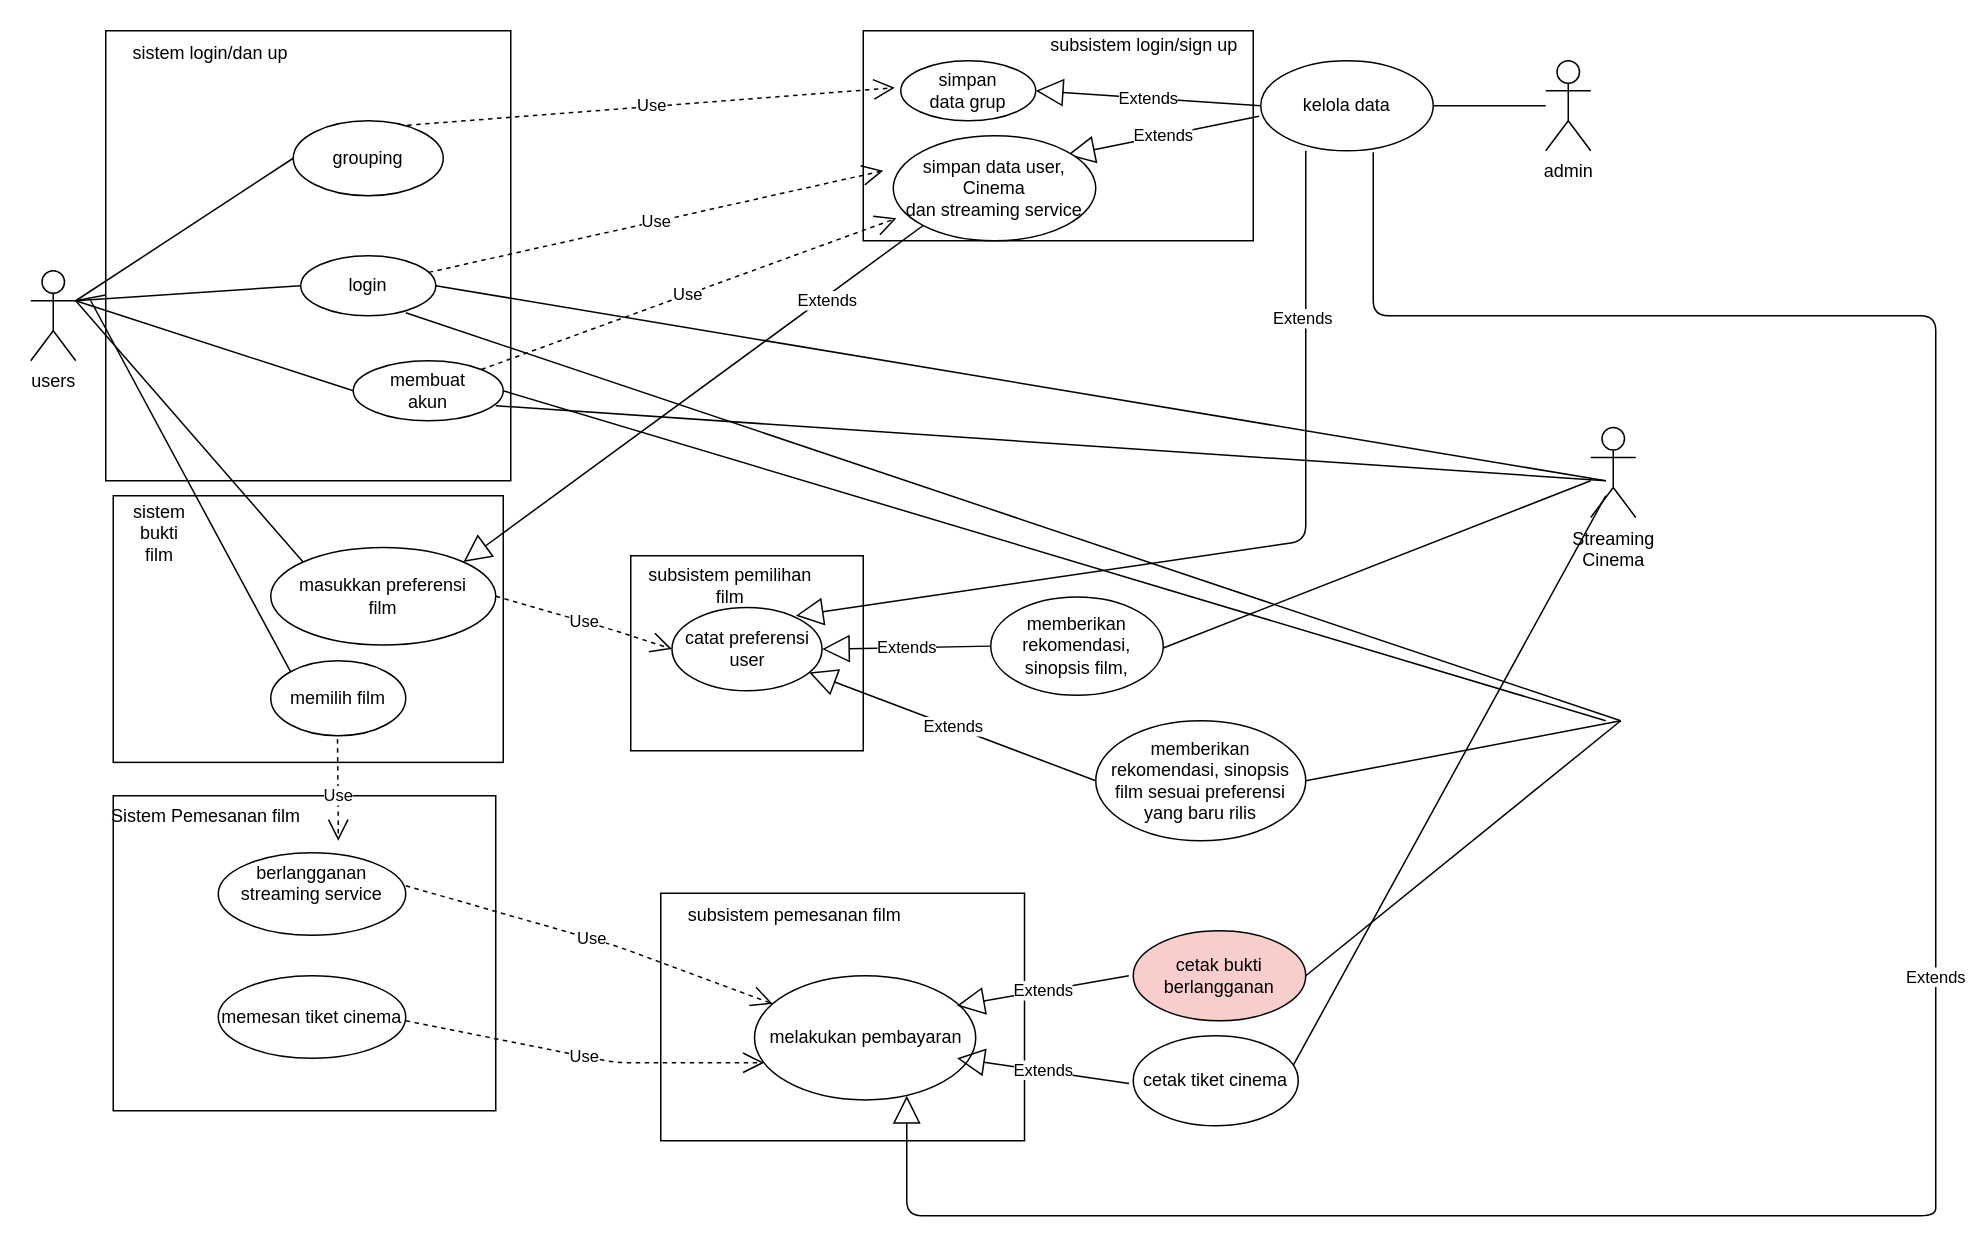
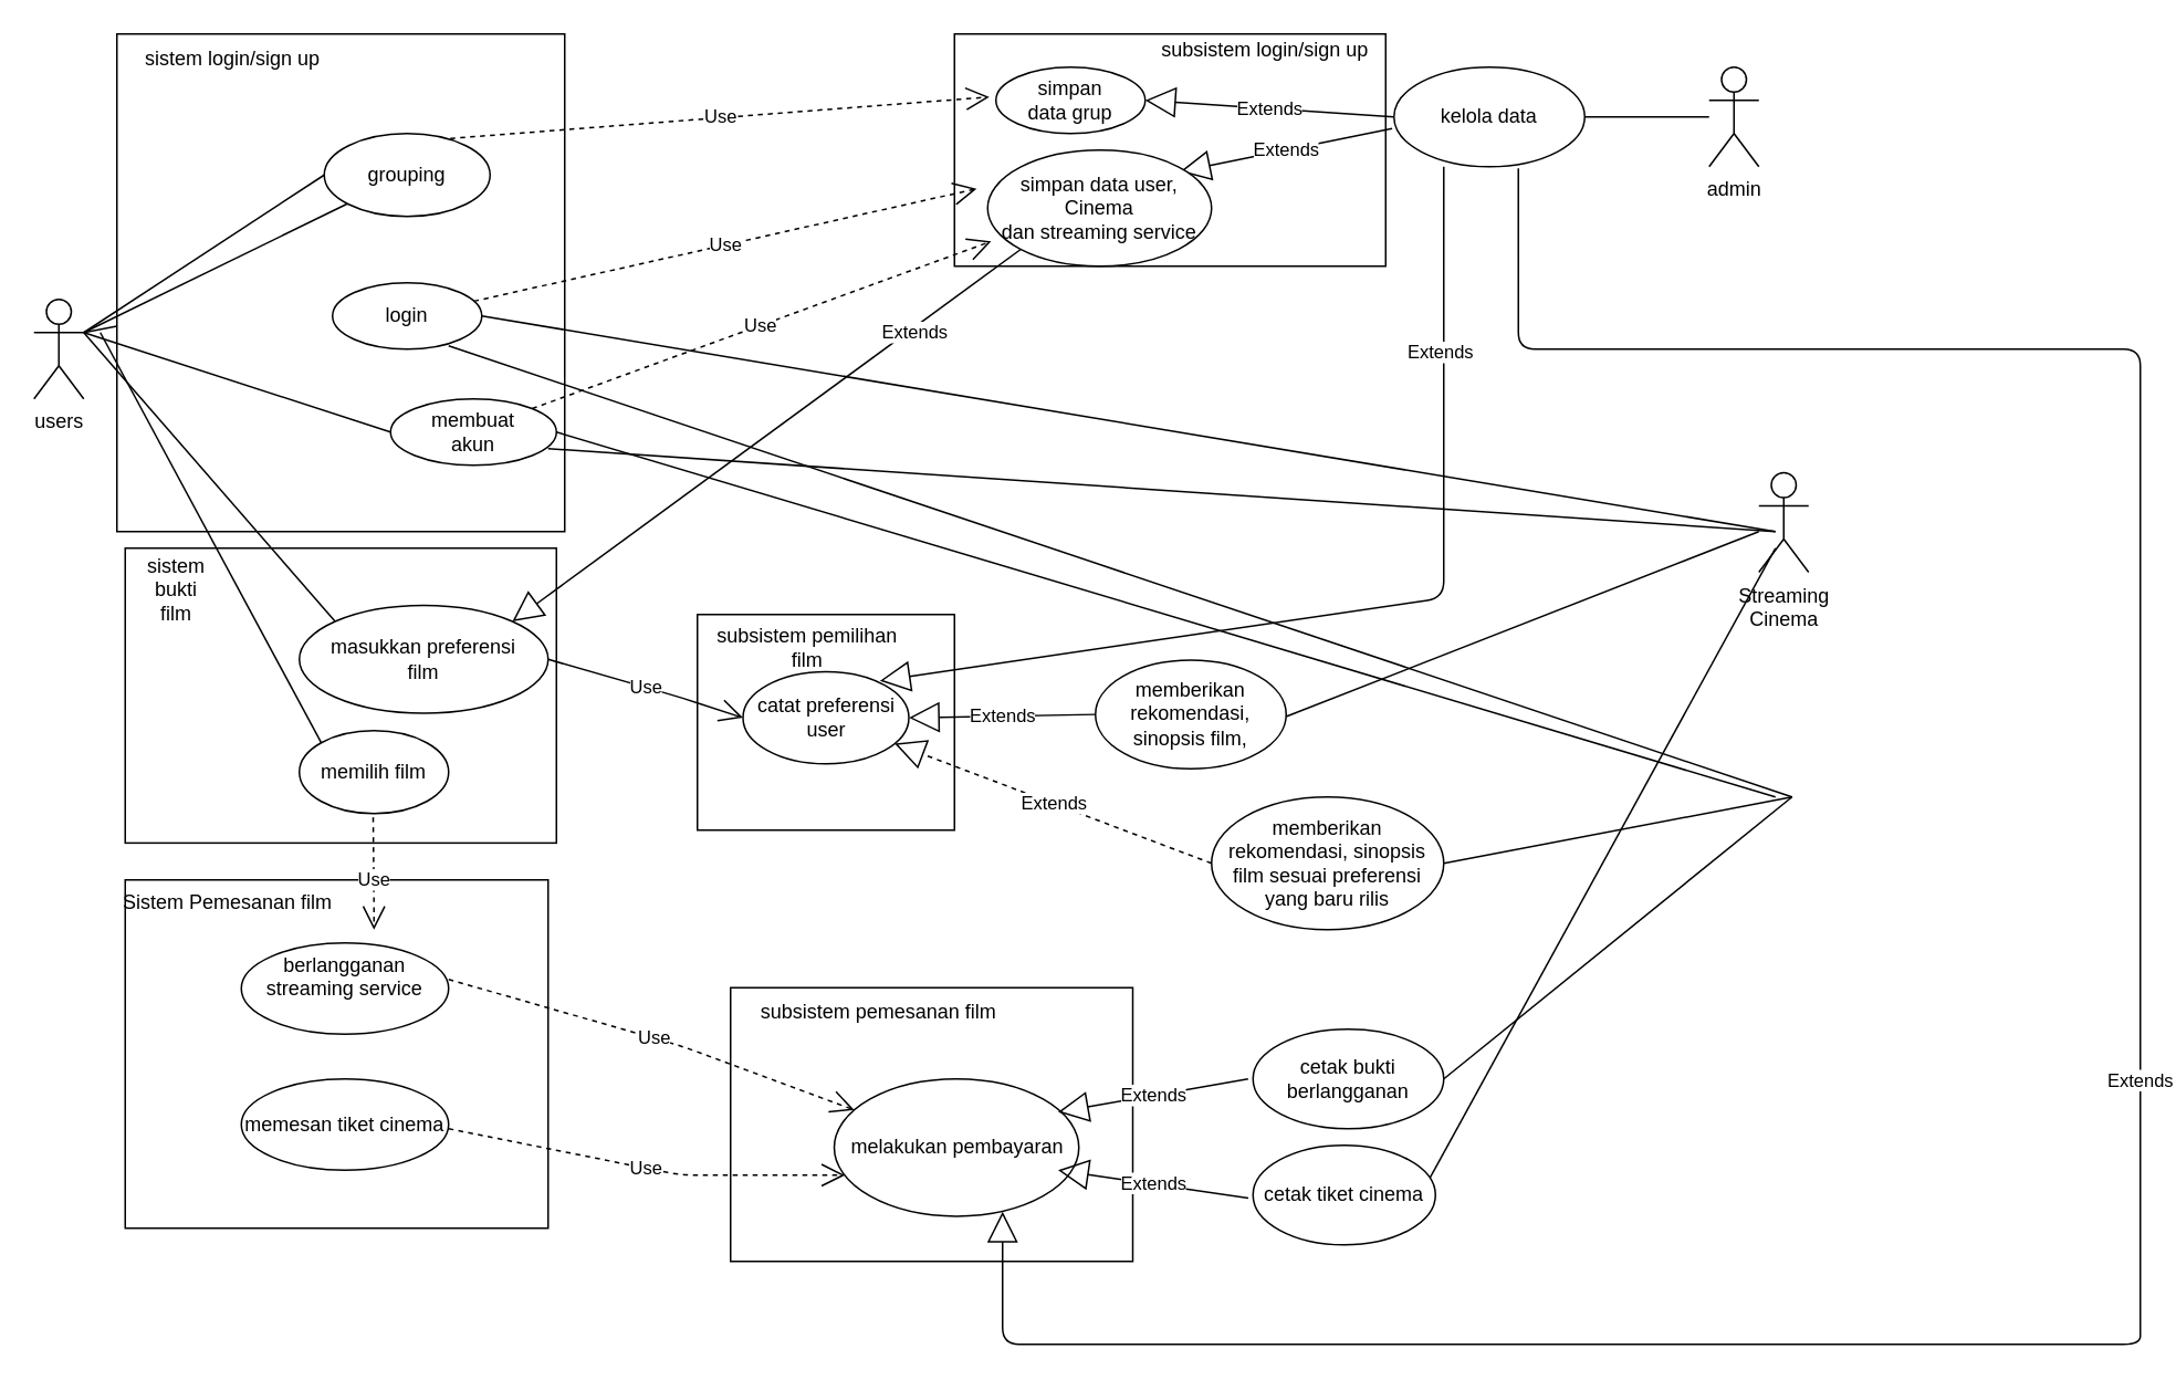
- <mxCell id="4" value="sistem login/dan up" style="text;html=1;strokeColor=none;fillColor=none;align=center;verticalAlign=middle;whiteSpace=wrap;rounded=0;" parent="1" vertex="1"><mxGeometry x="70" y="30" width="140" height="10" as="geometry" /></mxCell>
+ <mxCell id="4" value="sistem login/sign up" style="text;html=1;strokeColor=none;fillColor=none;align=center;verticalAlign=middle;whiteSpace=wrap;rounded=0;" parent="1" vertex="1"><mxGeometry x="70" y="30" width="140" height="10" as="geometry" /></mxCell>
- <mxCell id="7" value="" style="endArrow=none;html=1;exitX=1;exitY=0.333;exitDx=0;exitDy=0;exitPerimeter=0;entryX=0;entryY=0.5;entryDx=0;entryDy=0;" parent="1" source="2" target="5" edge="1"><mxGeometry width="50" height="50" relative="1" as="geometry"><mxPoint x="180" y="190" as="sourcePoint" /><mxPoint x="230" y="140" as="targetPoint" /></mxGeometry></mxCell>
+ <mxCell id="7" value="" style="endArrow=none;html=1;exitX=1;exitY=0.333;exitDx=0;exitDy=0;exitPerimeter=0;" parent="1" source="2" target="23" edge="1"><mxGeometry width="50" height="50" relative="1" as="geometry"><mxPoint x="180" y="190" as="sourcePoint" /><mxPoint x="230" y="140" as="targetPoint" /></mxGeometry></mxCell>
- <mxCell id="31" value="Use" style="endArrow=open;endSize=12;dashed=1;html=1;exitX=1;exitY=0.5;exitDx=0;exitDy=0;entryX=0;entryY=0.5;entryDx=0;entryDy=0;" parent="1" source="29" target="14" edge="1"><mxGeometry width="160" relative="1" as="geometry"><mxPoint x="325" y="367.25" as="sourcePoint" /><mxPoint x="461.5" y="356.488" as="targetPoint" /><Array as="points"><mxPoint x="410" y="420" /></Array></mxGeometry></mxCell>
+ <mxCell id="31" value="Use" style="endArrow=open;endSize=12;dashed=0;html=1;exitX=1;exitY=0.5;exitDx=0;exitDy=0;entryX=0;entryY=0.5;entryDx=0;entryDy=0;" parent="1" source="29" target="14" edge="1"><mxGeometry width="160" relative="1" as="geometry"><mxPoint x="325" y="367.25" as="sourcePoint" /><mxPoint x="461.5" y="356.488" as="targetPoint" /><Array as="points"><mxPoint x="410" y="420" /></Array></mxGeometry></mxCell>
- <mxCell id="18" value="Extends" style="endArrow=block;endSize=16;endFill=0;html=1;exitX=0;exitY=0.5;exitDx=0;exitDy=0;" parent="1" source="20" target="14" edge="1"><mxGeometry width="160" relative="1" as="geometry"><mxPoint x="470" y="509.977" as="sourcePoint" /><mxPoint x="530" y="399.999" as="targetPoint" /></mxGeometry></mxCell>
+ <mxCell id="18" value="Extends" style="endArrow=block;endSize=16;endFill=0;html=1;exitX=0;exitY=0.5;exitDx=0;exitDy=0;dashed=1;" parent="1" source="20" target="14" edge="1"><mxGeometry width="160" relative="1" as="geometry"><mxPoint x="470" y="509.977" as="sourcePoint" /><mxPoint x="530" y="399.999" as="targetPoint" /></mxGeometry></mxCell>
- <mxCell id="57" value="cetak bukti berlangganan" style="ellipse;whiteSpace=wrap;html=1;fillColor=#f8cecc;" parent="1" vertex="1"><mxGeometry x="755" y="620" width="115" height="60" as="geometry" /></mxCell>
+ <mxCell id="57" value="cetak bukti berlangganan" style="ellipse;whiteSpace=wrap;html=1;" parent="1" vertex="1"><mxGeometry x="755" y="620" width="115" height="60" as="geometry" /></mxCell>
